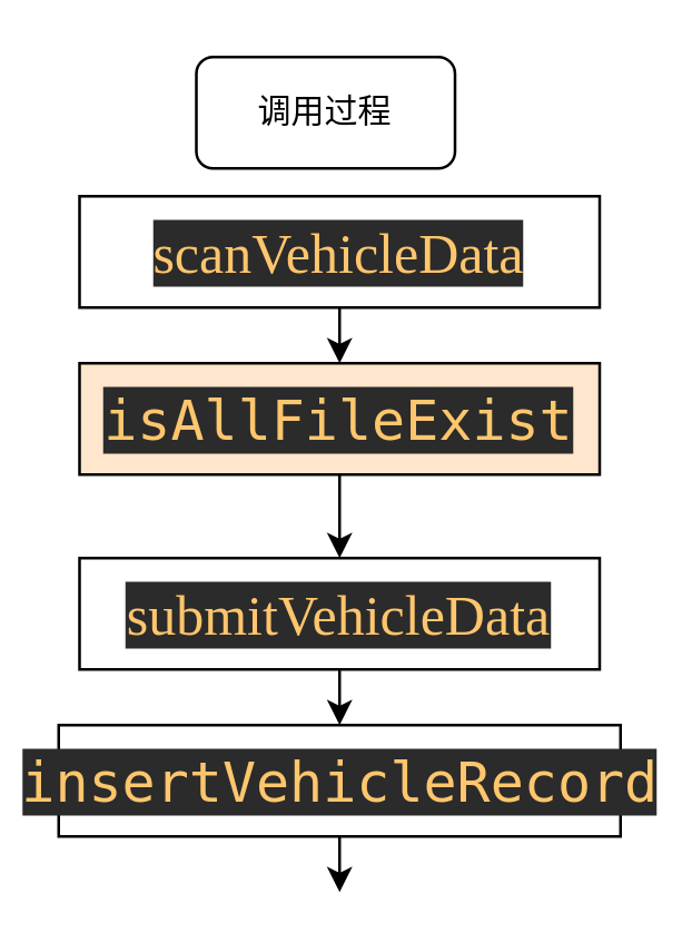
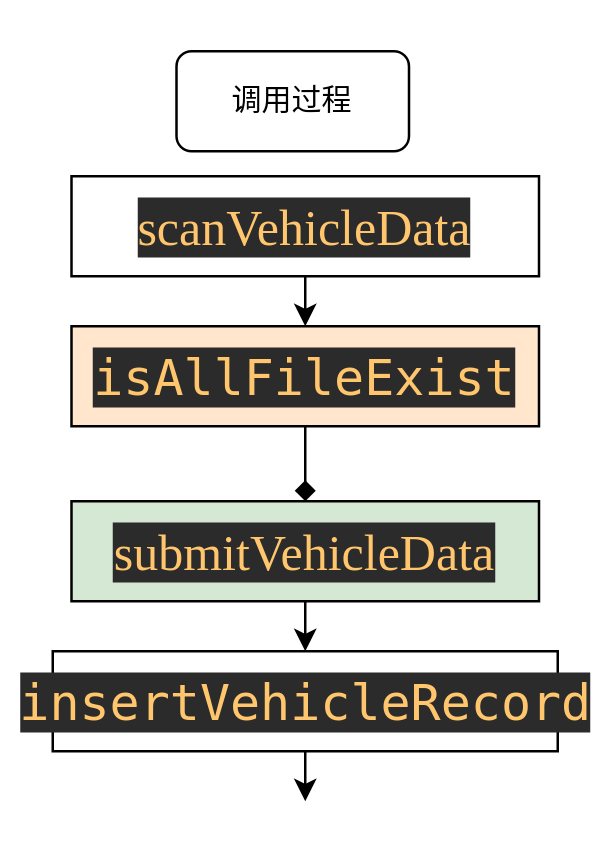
- <mxCell id="10" value="" style="endArrow=classic;html=1;exitX=0.5;exitY=1;exitDx=0;exitDy=0;entryX=0.5;entryY=0;entryDx=0;entryDy=0;" edge="1" parent="1" source="9" target="6"><mxGeometry width="50" height="50" relative="1" as="geometry"><mxPoint x="105" y="230" as="sourcePoint" /><mxPoint x="155" y="180" as="targetPoint" /></mxGeometry></mxCell>
+ <mxCell id="10" value="" style="endArrow=diamond;html=1;exitX=0.5;exitY=1;exitDx=0;exitDy=0;entryX=0.5;entryY=0;entryDx=0;entryDy=0;" edge="1" parent="1" source="9" target="6"><mxGeometry width="50" height="50" relative="1" as="geometry"><mxPoint x="105" y="230" as="sourcePoint" /><mxPoint x="155" y="180" as="targetPoint" /></mxGeometry></mxCell>
- <mxCell id="6" value="&lt;pre style=&quot;background-color: #2b2b2b ; color: #a9b7c6 ; font-family: &amp;#34;宋体&amp;#34; ; font-size: 15.0pt&quot;&gt;&lt;span style=&quot;color: #ffc66d&quot;&gt;submitVehicleData&lt;/span&gt;&lt;/pre&gt;" style="rounded=0;whiteSpace=wrap;html=1;" vertex="1" parent="1"><mxGeometry x="28" y="200" width="187" height="40" as="geometry" /></mxCell>
+ <mxCell id="6" value="&lt;pre style=&quot;background-color: #2b2b2b ; color: #a9b7c6 ; font-family: &amp;#34;宋体&amp;#34; ; font-size: 15.0pt&quot;&gt;&lt;span style=&quot;color: #ffc66d&quot;&gt;submitVehicleData&lt;/span&gt;&lt;/pre&gt;" style="rounded=0;whiteSpace=wrap;html=1;fillColor=#d5e8d4;" vertex="1" parent="1"><mxGeometry x="28" y="200" width="187" height="40" as="geometry" /></mxCell>
